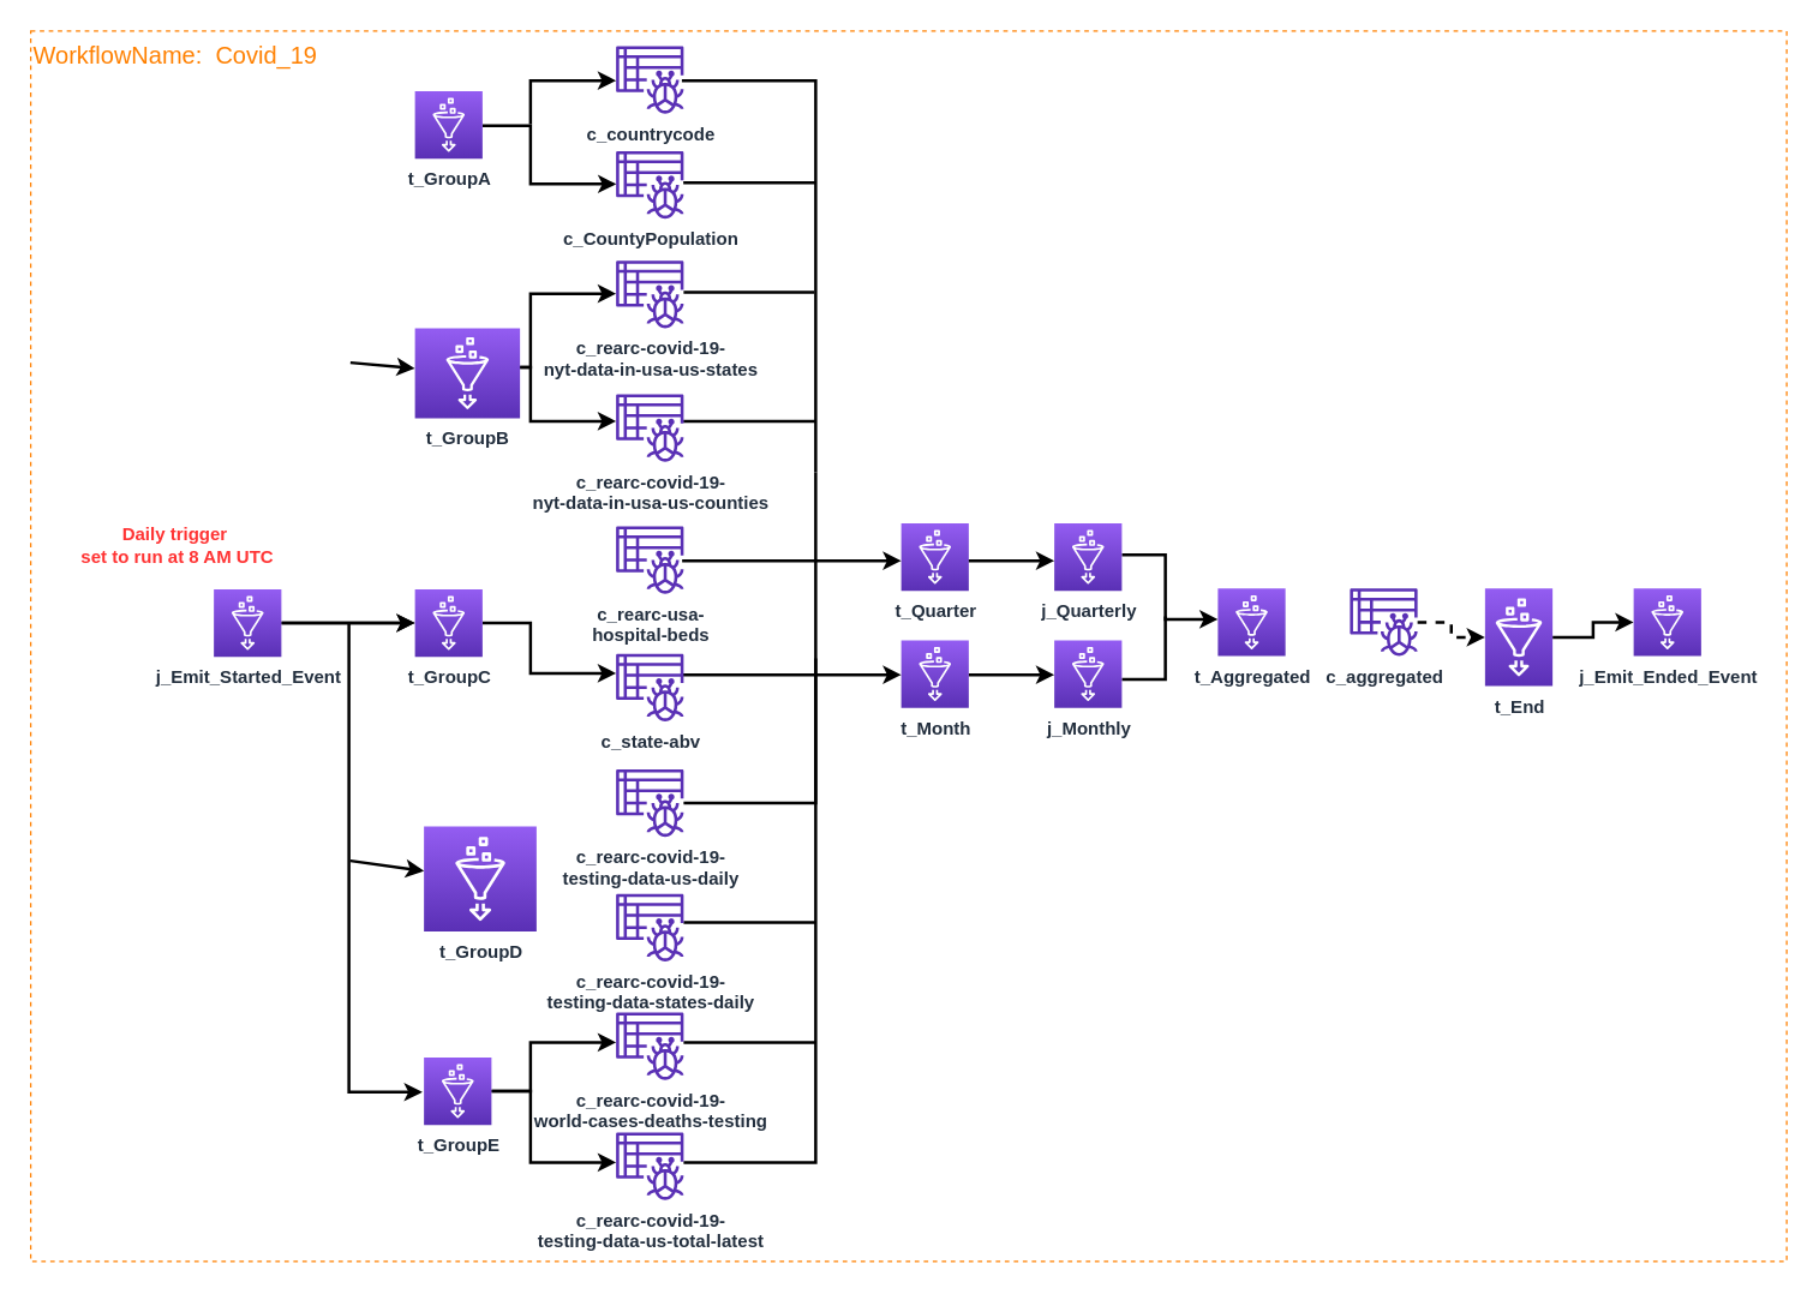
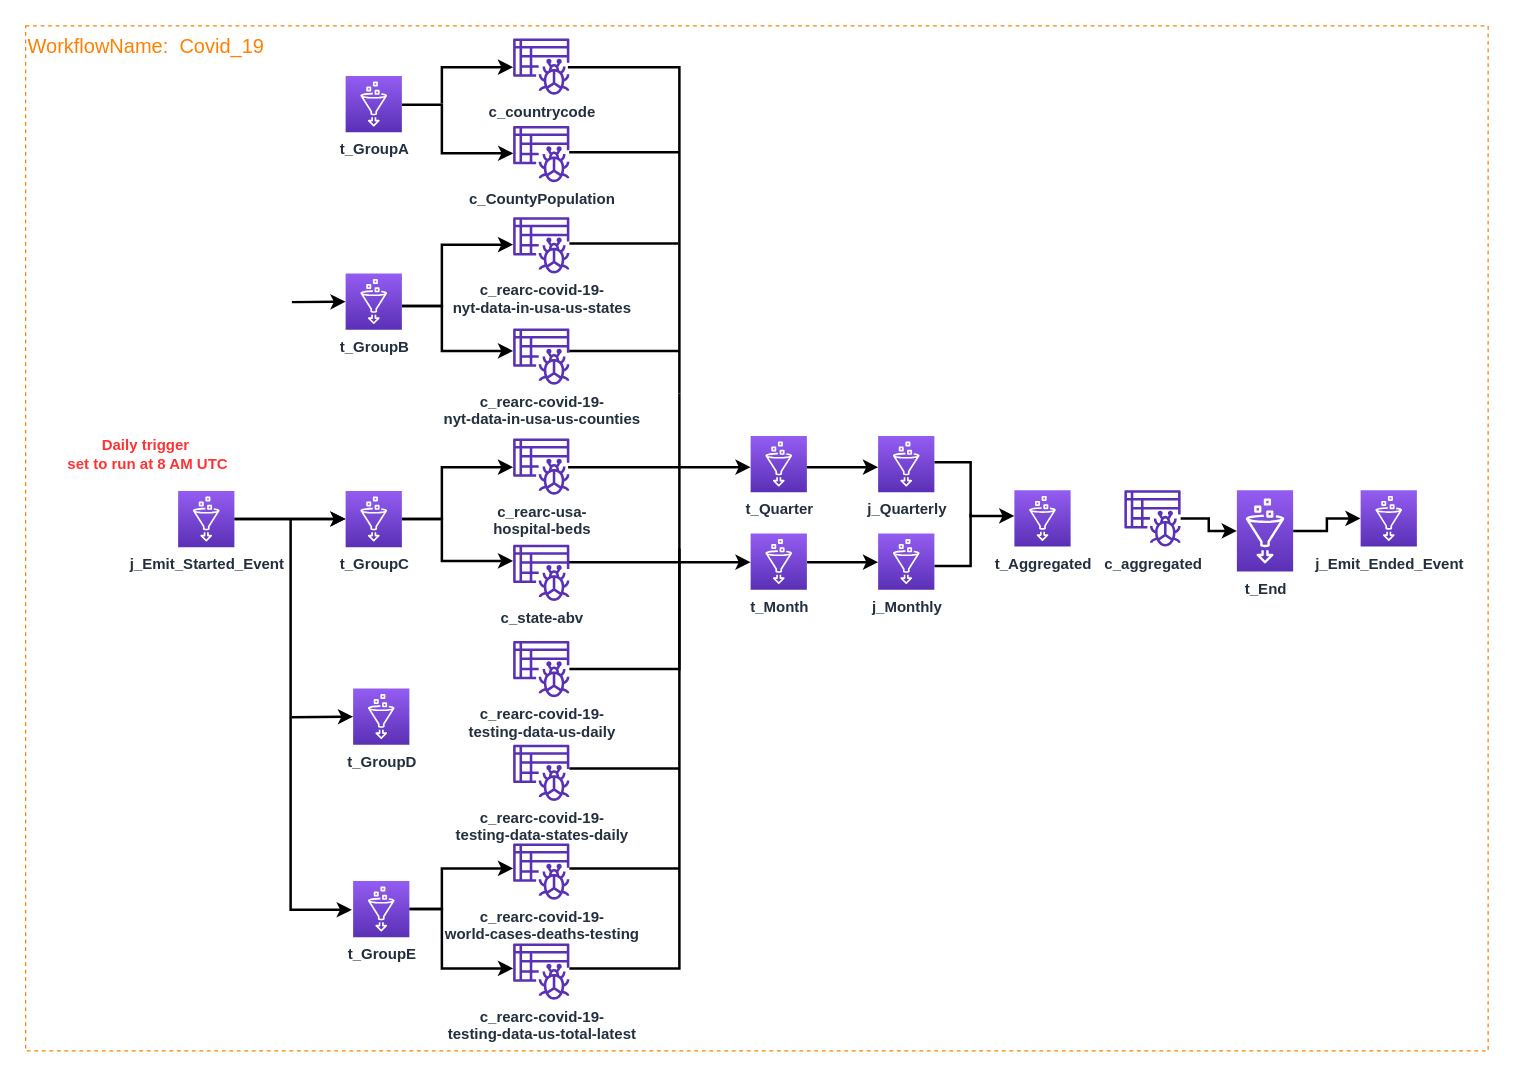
- <mxCell id="44" value="&lt;b&gt;t_GroupB&lt;/b&gt;" style="outlineConnect=0;fontColor=#232F3E;gradientColor=#945DF2;gradientDirection=north;fillColor=#5A30B5;strokeColor=#ffffff;dashed=0;verticalLabelPosition=bottom;verticalAlign=top;align=center;html=1;fontSize=12;fontStyle=0;aspect=fixed;shape=mxgraph.aws4.resourceIcon;resIcon=mxgraph.aws4.glue;" parent="1" vertex="1"><mxGeometry x="276" y="218" width="70" height="60" as="geometry" /></mxCell>
+ <mxCell id="44" value="&lt;b&gt;t_GroupB&lt;/b&gt;" style="outlineConnect=0;fontColor=#232F3E;gradientColor=#945DF2;gradientDirection=north;fillColor=#5A30B5;strokeColor=#ffffff;dashed=0;verticalLabelPosition=bottom;verticalAlign=top;align=center;html=1;fontSize=12;fontStyle=0;aspect=fixed;shape=mxgraph.aws4.resourceIcon;resIcon=mxgraph.aws4.glue;" parent="1" vertex="1"><mxGeometry x="276" y="218" width="45" height="45" as="geometry" /></mxCell>
+ <mxCell id="45" style="edgeStyle=orthogonalEdgeStyle;rounded=0;orthogonalLoop=1;jettySize=auto;html=1;strokeWidth=2;" parent="1" source="47" target="19" edge="1"><mxGeometry relative="1" as="geometry"><Array as="points"><mxPoint x="353" y="414" /><mxPoint x="353" y="373" /></Array></mxGeometry></mxCell>
- <mxCell id="3" value="" style="edgeStyle=orthogonalEdgeStyle;rounded=0;orthogonalLoop=1;jettySize=auto;html=1;strokeWidth=2;dashed=1;" parent="1" source="4" target="6" edge="1"><mxGeometry relative="1" as="geometry" /></mxCell>
+ <mxCell id="3" value="" style="edgeStyle=orthogonalEdgeStyle;rounded=0;orthogonalLoop=1;jettySize=auto;html=1;strokeWidth=2;" parent="1" source="4" target="6" edge="1"><mxGeometry relative="1" as="geometry" /></mxCell>
- <mxCell id="48" value="&lt;b&gt;t_GroupD&lt;/b&gt;" style="outlineConnect=0;fontColor=#232F3E;gradientColor=#945DF2;gradientDirection=north;fillColor=#5A30B5;strokeColor=#ffffff;dashed=0;verticalLabelPosition=bottom;verticalAlign=top;align=center;html=1;fontSize=12;fontStyle=0;aspect=fixed;shape=mxgraph.aws4.resourceIcon;resIcon=mxgraph.aws4.glue;" parent="1" vertex="1"><mxGeometry x="282" y="550" width="75" height="70" as="geometry" /></mxCell>
+ <mxCell id="48" value="&lt;b&gt;t_GroupD&lt;/b&gt;" style="outlineConnect=0;fontColor=#232F3E;gradientColor=#945DF2;gradientDirection=north;fillColor=#5A30B5;strokeColor=#ffffff;dashed=0;verticalLabelPosition=bottom;verticalAlign=top;align=center;html=1;fontSize=12;fontStyle=0;aspect=fixed;shape=mxgraph.aws4.resourceIcon;resIcon=mxgraph.aws4.glue;" parent="1" vertex="1"><mxGeometry x="282" y="550" width="45" height="45" as="geometry" /></mxCell>
